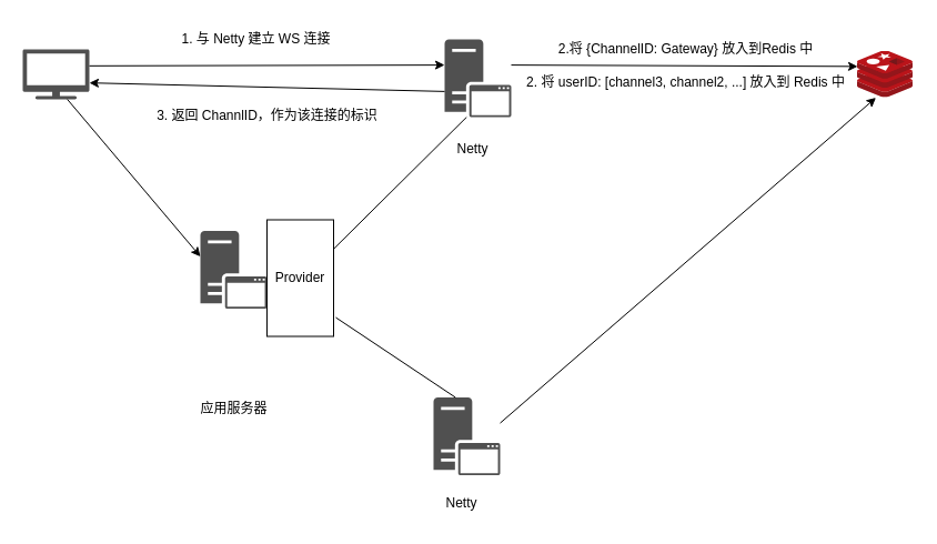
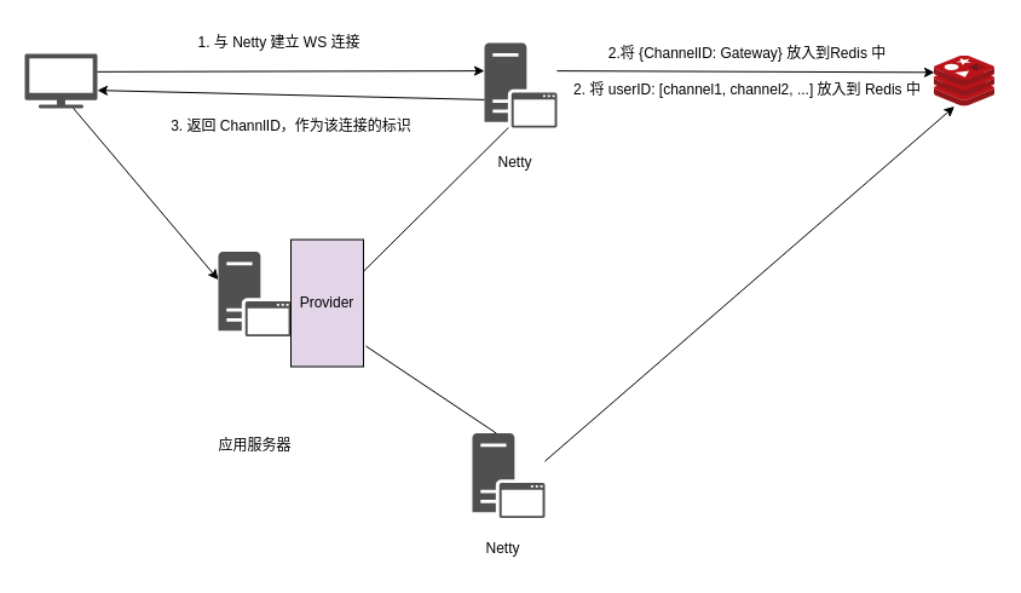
- <mxCell id="20" value="2. 将 userID: [channel3, channel2, ...] 放入到 Redis 中" style="text;html=1;align=center;verticalAlign=middle;resizable=0;points=[];autosize=1;strokeColor=none;fillColor=none;" vertex="1" parent="1"><mxGeometry x="462" y="59" width="310" height="30" as="geometry" /></mxCell>
+ <mxCell id="20" value="2. 将 userID: [channel1, channel2, ...] 放入到 Redis 中" style="text;html=1;align=center;verticalAlign=middle;resizable=0;points=[];autosize=1;strokeColor=none;fillColor=none;" vertex="1" parent="1"><mxGeometry x="462" y="59" width="310" height="30" as="geometry" /></mxCell>
- <mxCell id="21" value="Provider" style="rounded=0;whiteSpace=wrap;html=1;" vertex="1" parent="1"><mxGeometry x="240" y="197.5" width="60" height="105" as="geometry" /></mxCell>
+ <mxCell id="21" value="Provider" style="rounded=0;whiteSpace=wrap;html=1;fillColor=#e1d5e7;" vertex="1" parent="1"><mxGeometry x="240" y="197.5" width="60" height="105" as="geometry" /></mxCell>
